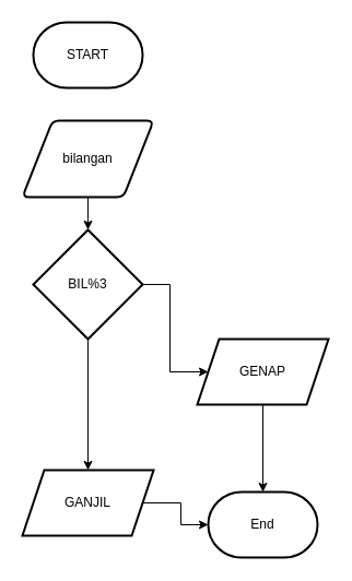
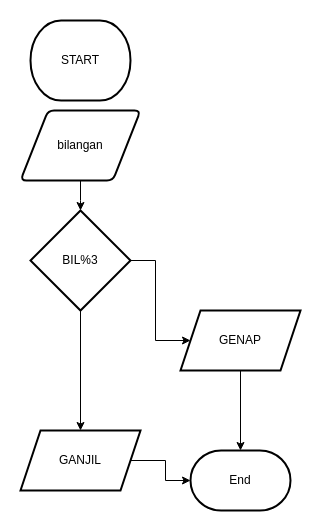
- <mxCell id="2" value="START" style="strokeWidth=2;html=1;shape=mxgraph.flowchart.terminator;whiteSpace=wrap;" vertex="1" parent="1"><mxGeometry x="30" y="20" width="100" height="60" as="geometry" /></mxCell>
+ <mxCell id="2" value="START" style="strokeWidth=2;html=1;shape=mxgraph.flowchart.terminator;whiteSpace=wrap;" vertex="1" parent="1"><mxGeometry x="30" y="20" width="100" height="80" as="geometry" /></mxCell>
